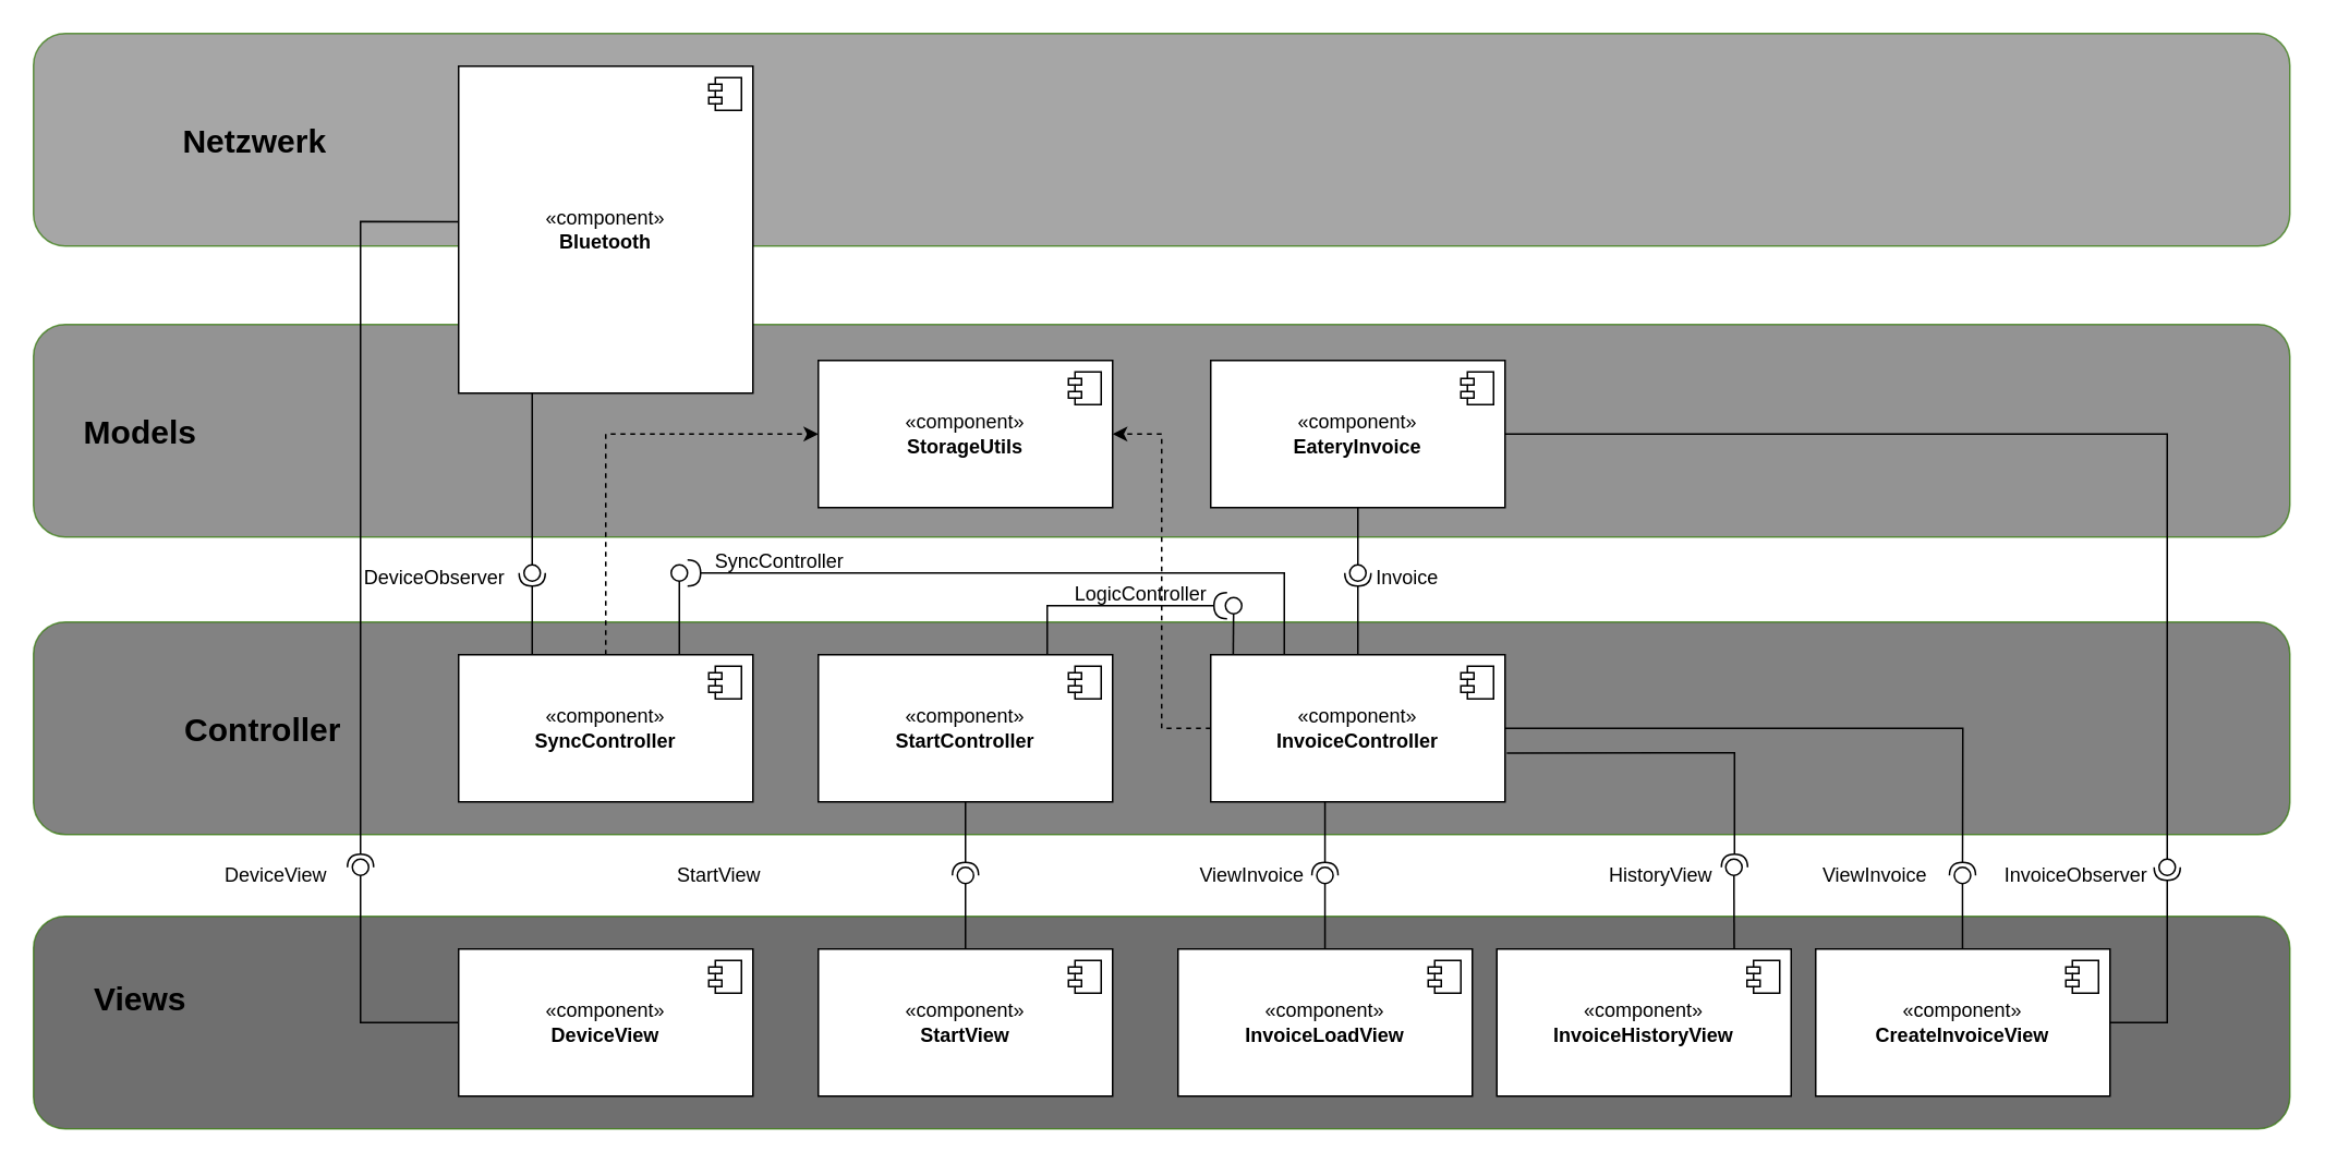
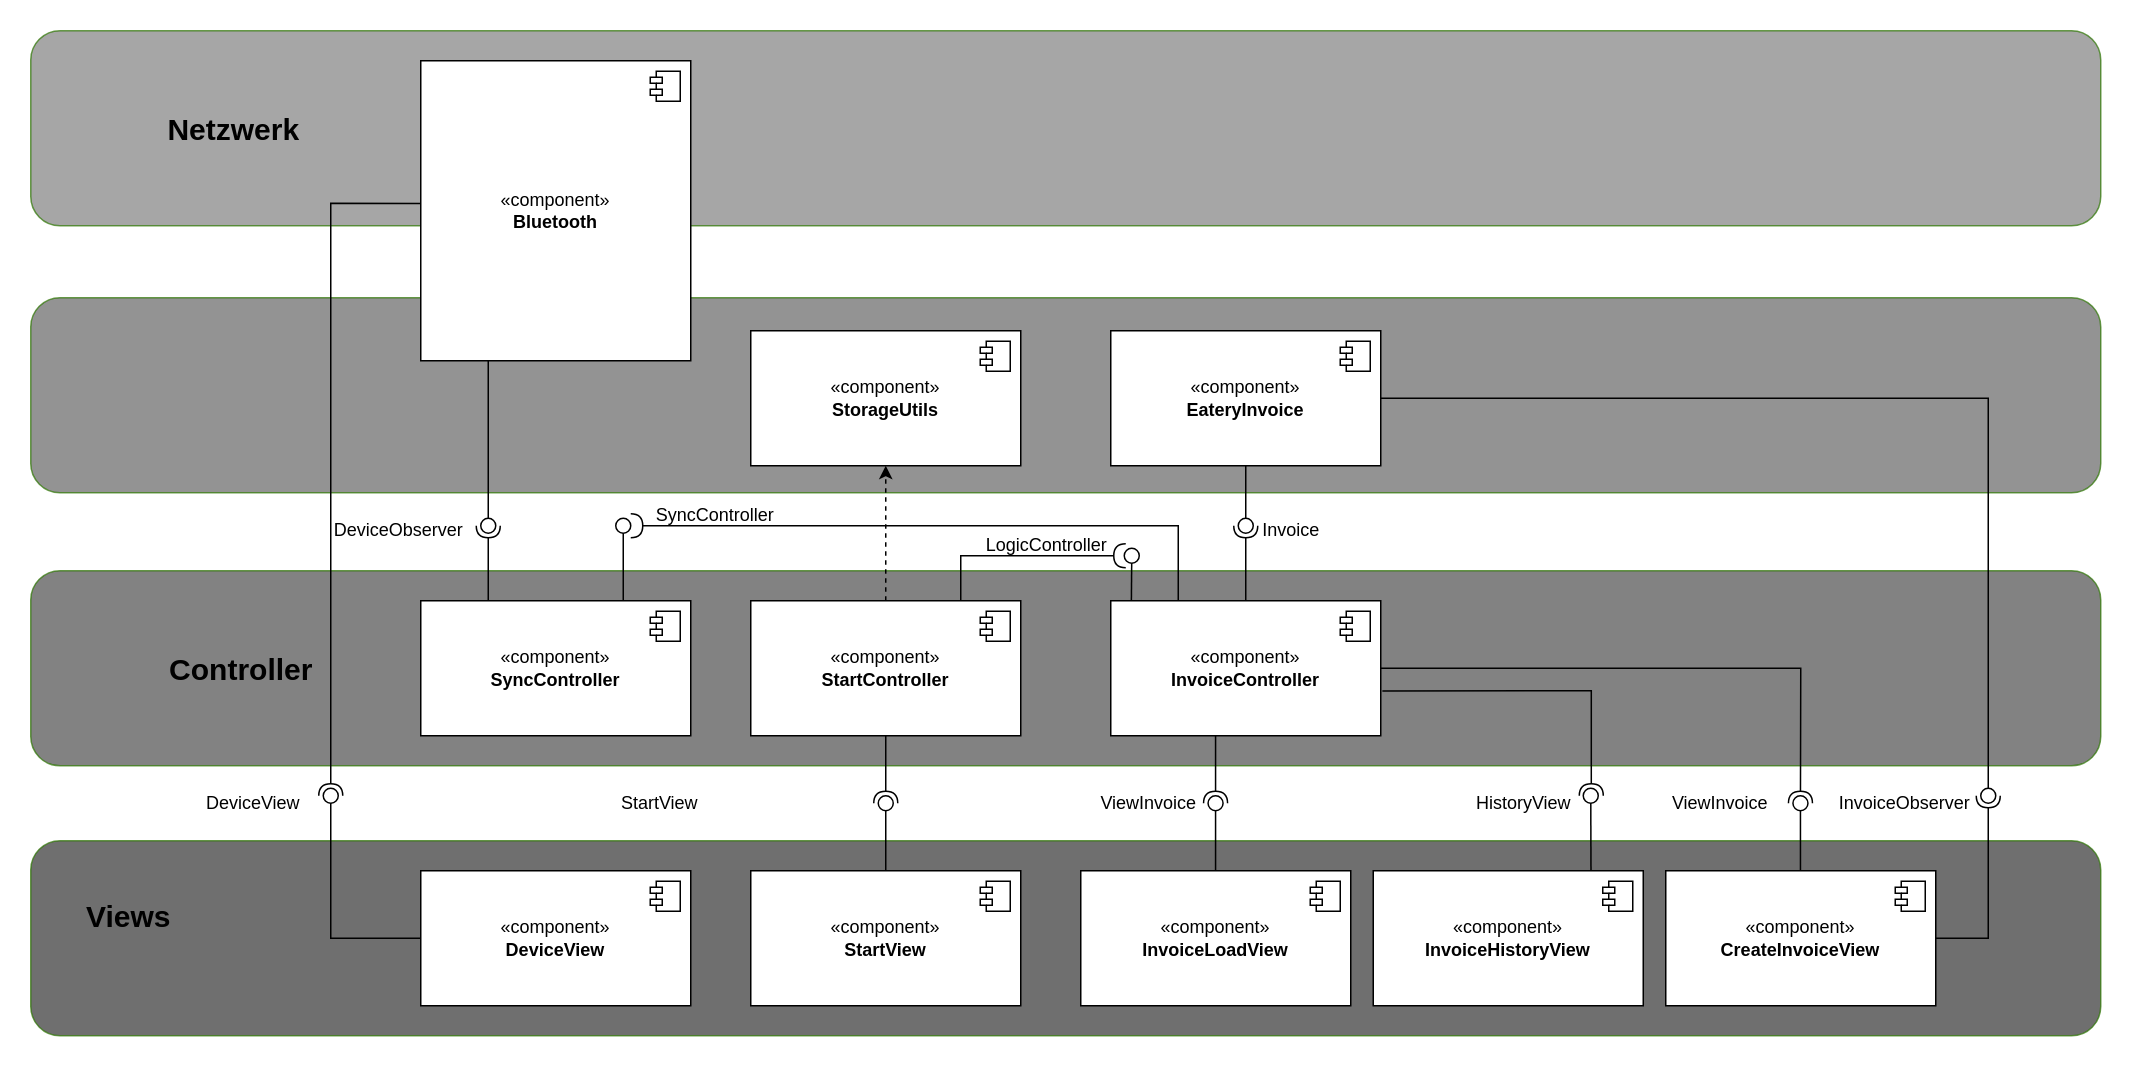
- <mxCell id="61" value="&lt;font style=&quot;font-size: 20px;&quot;&gt;&lt;b&gt;Models&lt;/b&gt;&lt;/font&gt;" style="text;html=1;align=center;verticalAlign=middle;resizable=0;points=[];autosize=1;strokeColor=none;fillColor=none;" parent="1" vertex="1"><mxGeometry x="40" y="243" width="90" height="40" as="geometry" /></mxCell>
- <mxCell id="23" style="edgeStyle=orthogonalEdgeStyle;rounded=0;orthogonalLoop=1;jettySize=auto;html=1;entryX=0;entryY=0.5;entryDx=0;entryDy=0;dashed=1;" parent="1" source="24" target="19" edge="1"><mxGeometry relative="1" as="geometry"><Array as="points"><mxPoint x="370" y="265" /></Array></mxGeometry></mxCell>
- <mxCell id="50" style="edgeStyle=orthogonalEdgeStyle;rounded=0;orthogonalLoop=1;jettySize=auto;html=1;entryX=1;entryY=0.5;entryDx=0;entryDy=0;dashed=1;" parent="1" source="51" target="19" edge="1"><mxGeometry relative="1" as="geometry" /></mxCell>
+ <mxCell id="8" style="edgeStyle=orthogonalEdgeStyle;rounded=0;orthogonalLoop=1;jettySize=auto;html=1;entryX=0.5;entryY=1;entryDx=0;entryDy=0;dashed=1;" parent="1" source="9" target="19" edge="1"><mxGeometry relative="1" as="geometry" /></mxCell>
